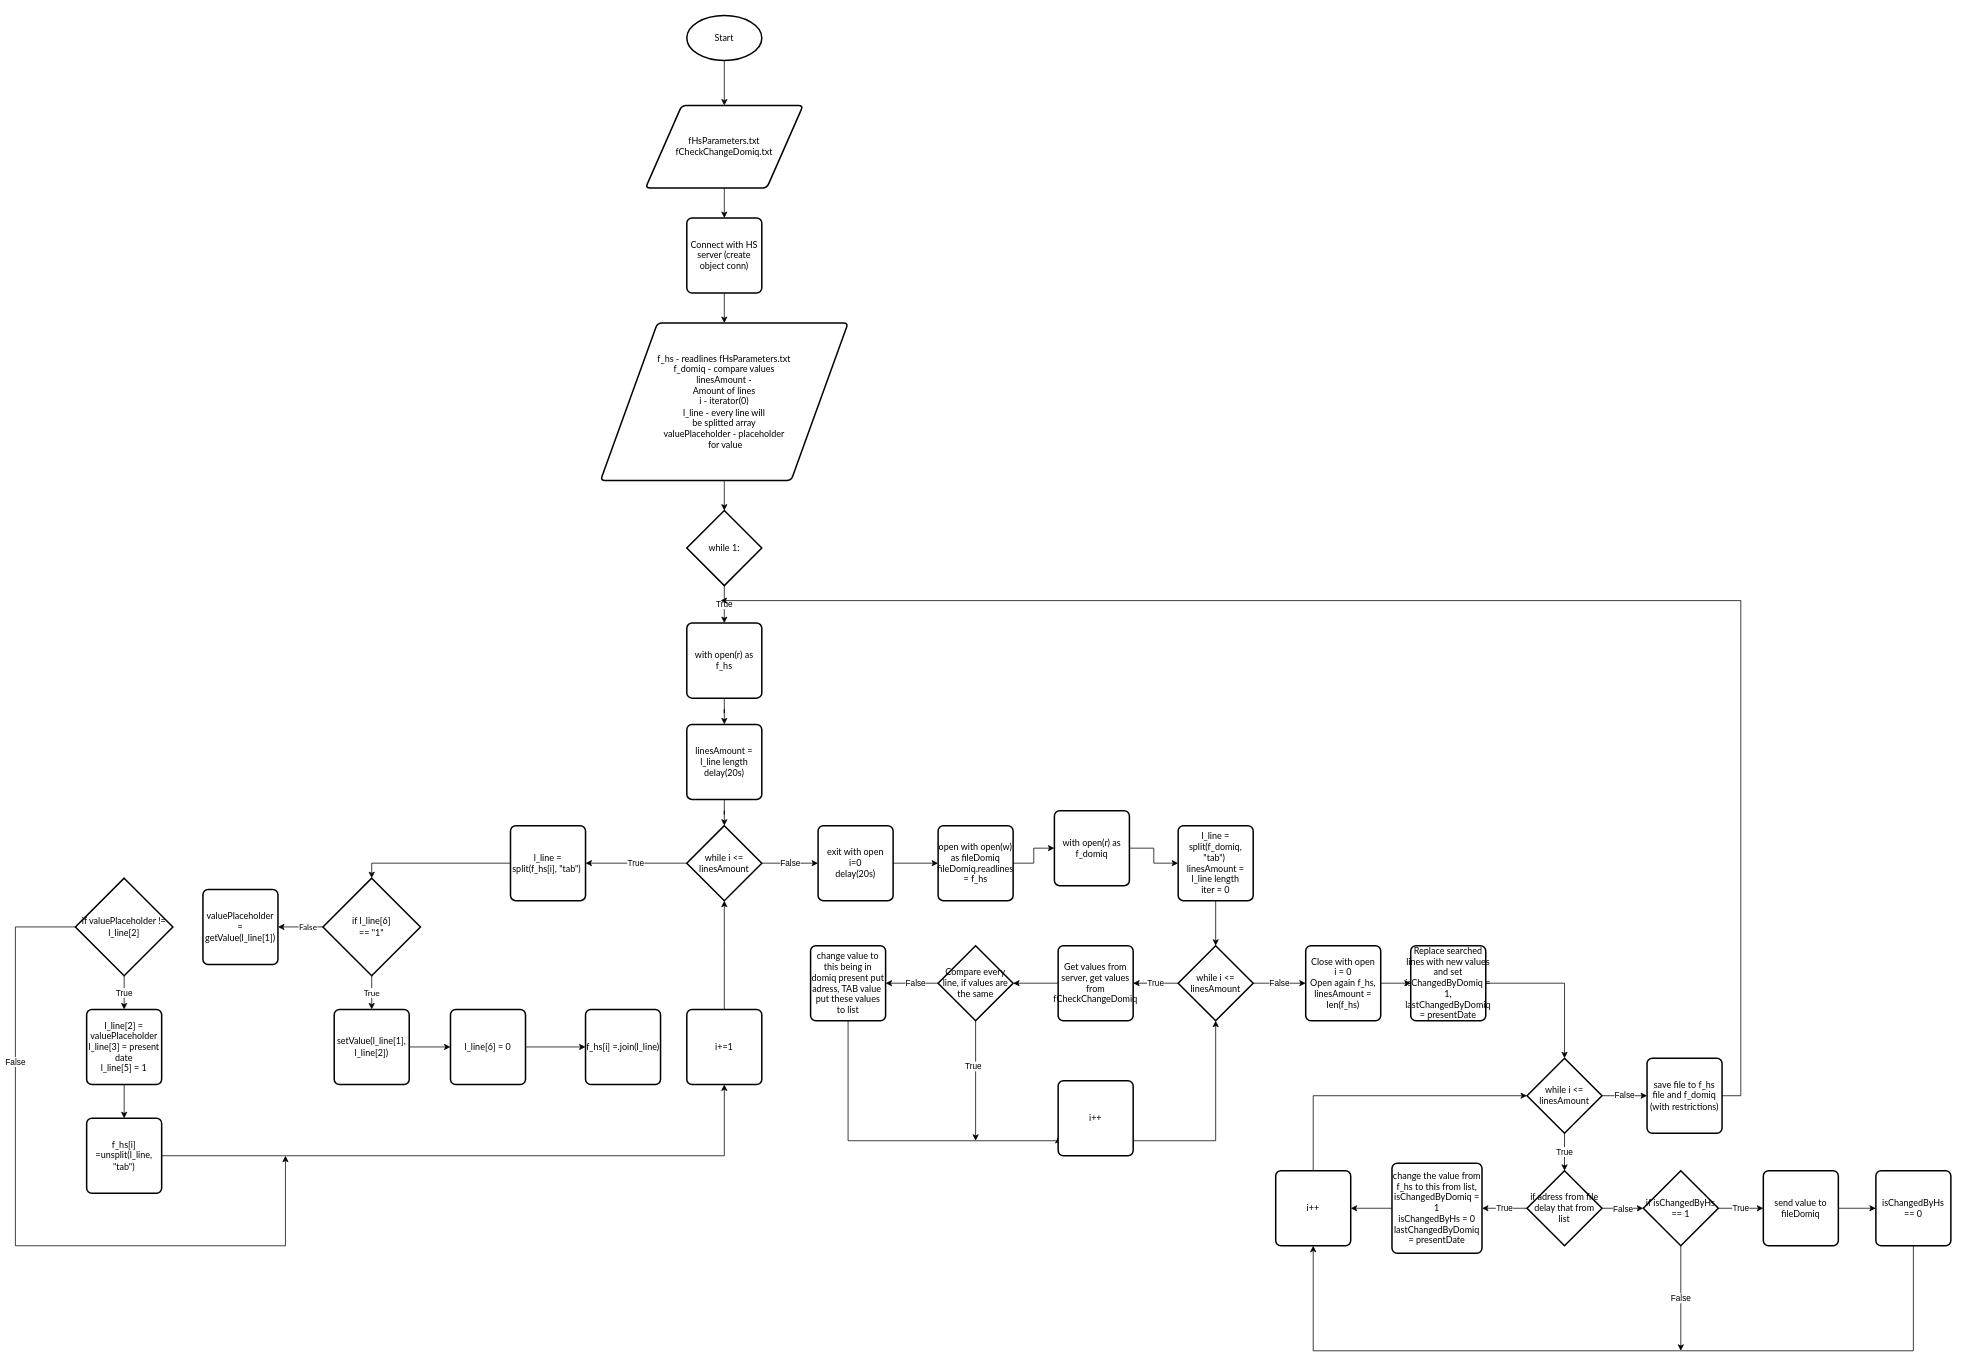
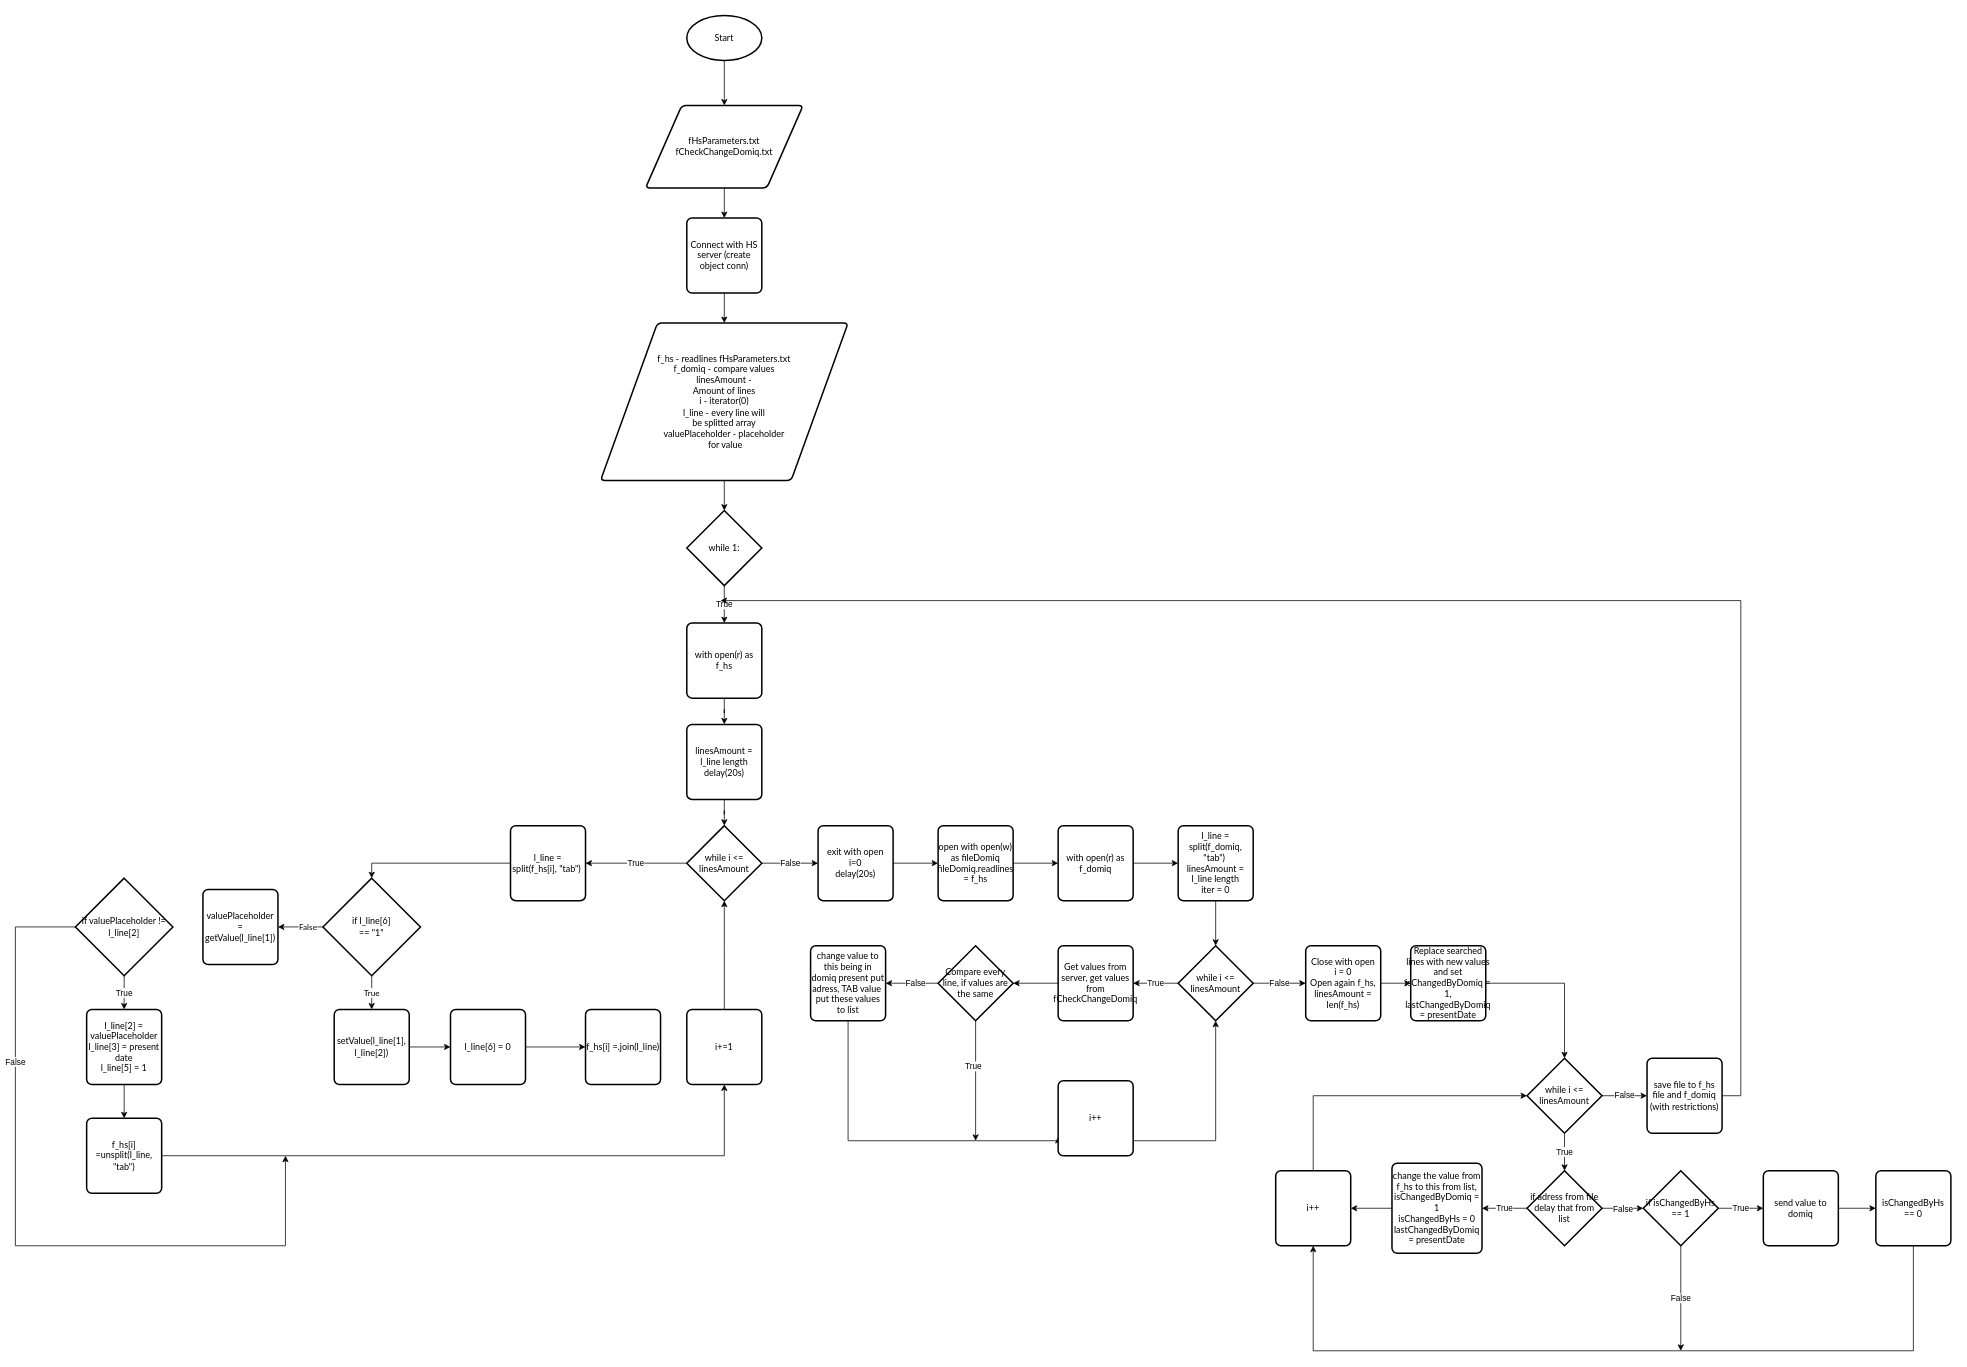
- <mxCell id="45" value="with open(r) as f_domiq" style="rounded=1;whiteSpace=wrap;html=1;absoluteArcSize=1;arcSize=14;strokeWidth=2;shadow=0;labelBackgroundColor=none;sketch=0;gradientColor=none;fontFamily=lato;fontSource=https%3A%2F%2Ffonts.googleapis.com%2Fcss%3Ffamily%3Dlato;align=center;" parent="1" vertex="1"><mxGeometry x="1405" y="1080" width="100" height="100" as="geometry" /></mxCell>
+ <mxCell id="45" value="with open(r) as f_domiq" style="rounded=1;whiteSpace=wrap;html=1;absoluteArcSize=1;arcSize=14;strokeWidth=2;shadow=0;labelBackgroundColor=none;sketch=0;gradientColor=none;fontFamily=lato;fontSource=https%3A%2F%2Ffonts.googleapis.com%2Fcss%3Ffamily%3Dlato;align=center;" parent="1" vertex="1"><mxGeometry x="1410" y="1100" width="100" height="100" as="geometry" /></mxCell>
- <mxCell id="81" value="send value to fileDomiq" style="rounded=1;whiteSpace=wrap;html=1;absoluteArcSize=1;arcSize=14;strokeWidth=2;shadow=0;labelBackgroundColor=none;sketch=0;gradientColor=none;fontFamily=lato;fontSource=https%3A%2F%2Ffonts.googleapis.com%2Fcss%3Ffamily%3Dlato;align=center;" vertex="1" parent="1"><mxGeometry x="2350" y="1560" width="100" height="100" as="geometry" /></mxCell>
+ <mxCell id="81" value="send value to domiq" style="rounded=1;whiteSpace=wrap;html=1;absoluteArcSize=1;arcSize=14;strokeWidth=2;shadow=0;labelBackgroundColor=none;sketch=0;gradientColor=none;fontFamily=lato;fontSource=https%3A%2F%2Ffonts.googleapis.com%2Fcss%3Ffamily%3Dlato;align=center;" vertex="1" parent="1"><mxGeometry x="2350" y="1560" width="100" height="100" as="geometry" /></mxCell>
